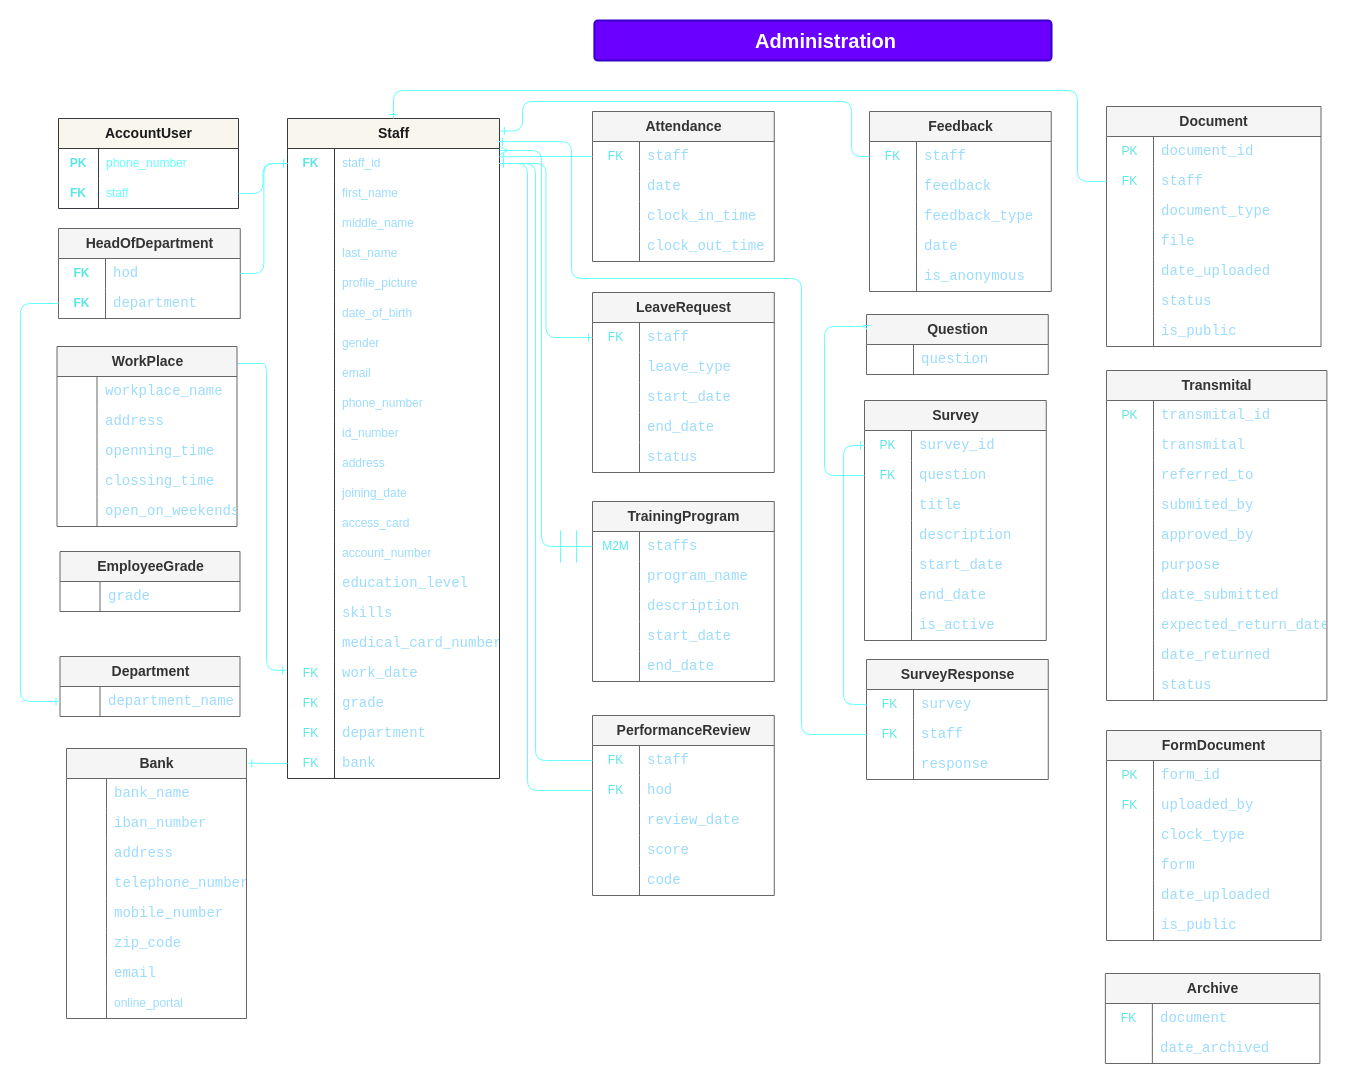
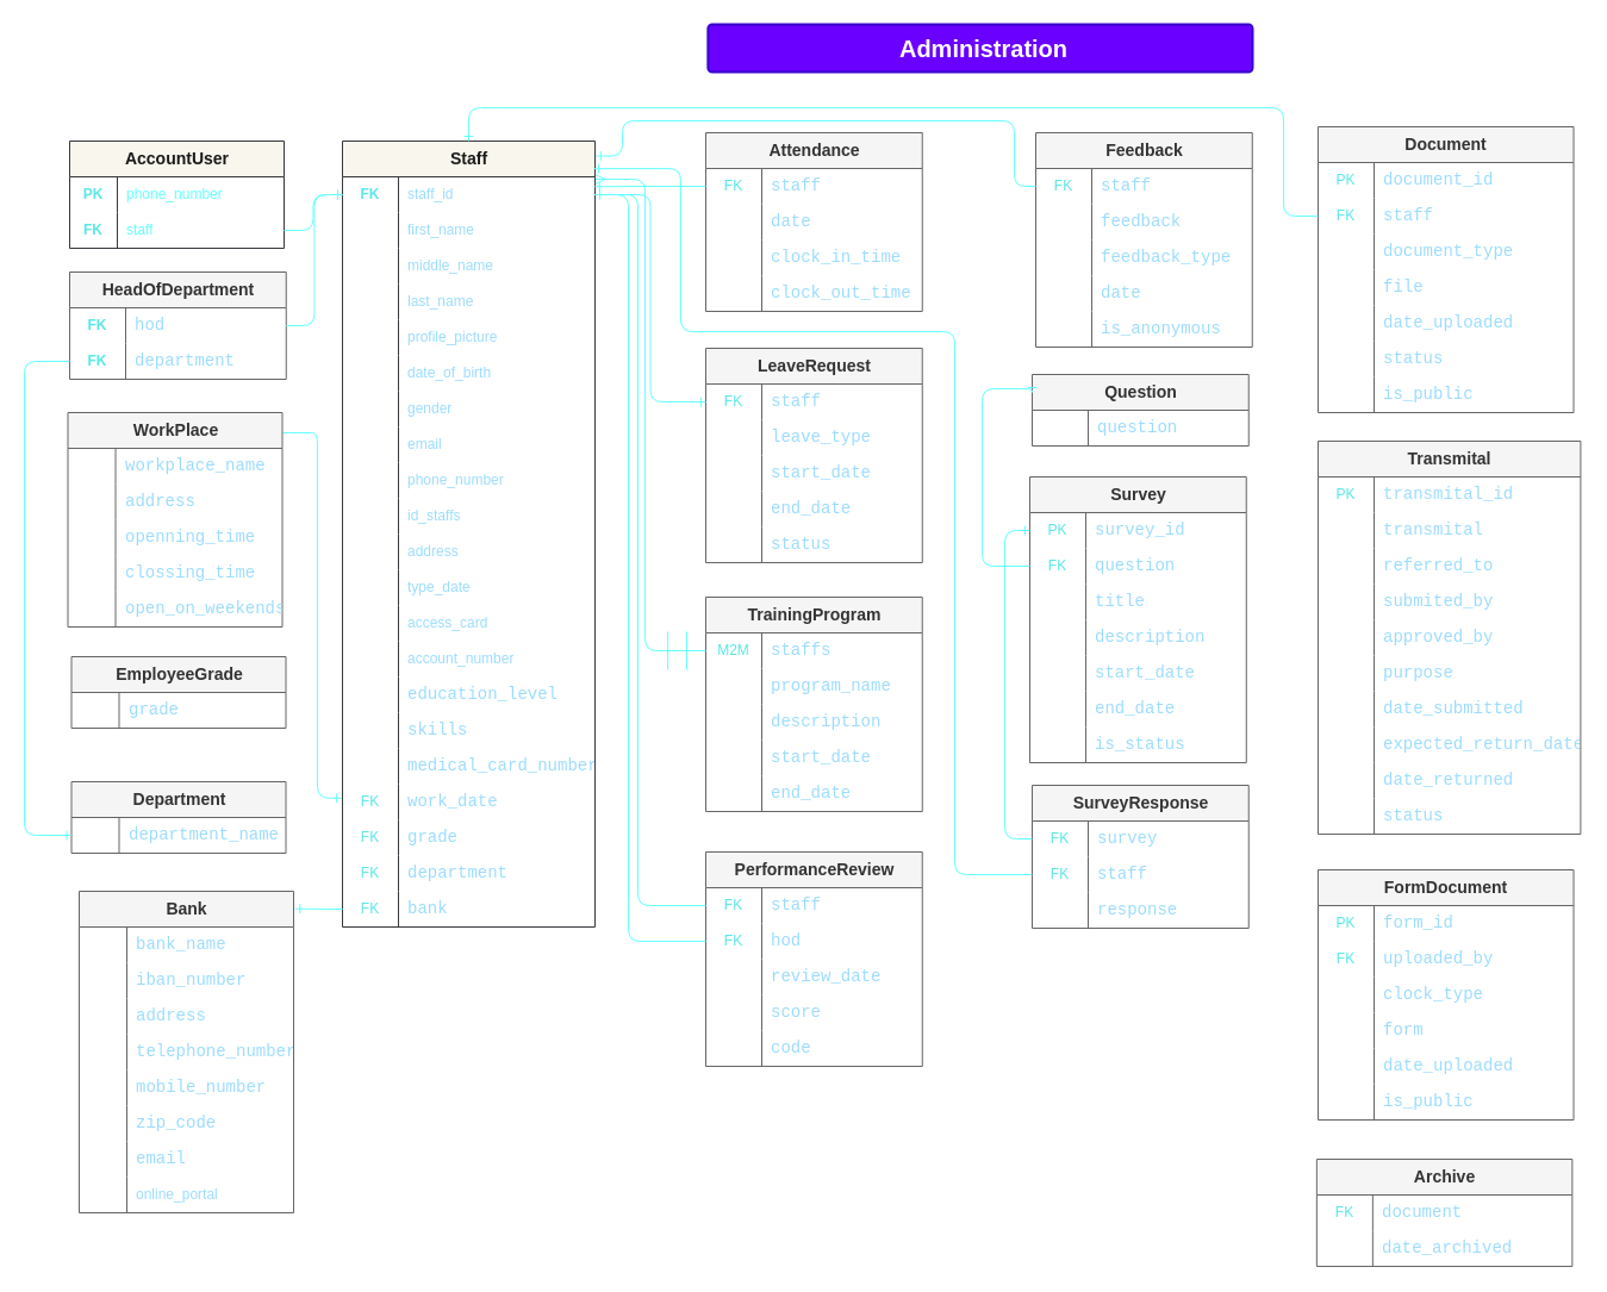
- <mxCell id="39" value="id_number" style="shape=partialRectangle;html=1;whiteSpace=wrap;connectable=0;fillColor=none;top=0;left=0;bottom=0;right=0;align=left;spacingLeft=6;overflow=hidden;fontColor=#9cdcfe;labelBackgroundColor=none;" parent="37" vertex="1"><mxGeometry x="47" width="165" height="30" as="geometry"><mxRectangle width="165" height="30" as="alternateBounds" /></mxGeometry></mxCell>
+ <mxCell id="39" value="id_staffs" style="shape=partialRectangle;html=1;whiteSpace=wrap;connectable=0;fillColor=none;top=0;left=0;bottom=0;right=0;align=left;spacingLeft=6;overflow=hidden;fontColor=#9cdcfe;labelBackgroundColor=none;" parent="37" vertex="1"><mxGeometry x="47" width="165" height="30" as="geometry"><mxRectangle width="165" height="30" as="alternateBounds" /></mxGeometry></mxCell>
- <mxCell id="45" value="joining_date" style="shape=partialRectangle;html=1;whiteSpace=wrap;connectable=0;fillColor=none;top=0;left=0;bottom=0;right=0;align=left;spacingLeft=6;overflow=hidden;fontColor=#9cdcfe;labelBackgroundColor=none;" parent="43" vertex="1"><mxGeometry x="47" width="165" height="30" as="geometry"><mxRectangle width="165" height="30" as="alternateBounds" /></mxGeometry></mxCell>
+ <mxCell id="45" value="type_date" style="shape=partialRectangle;html=1;whiteSpace=wrap;connectable=0;fillColor=none;top=0;left=0;bottom=0;right=0;align=left;spacingLeft=6;overflow=hidden;fontColor=#9cdcfe;labelBackgroundColor=none;" parent="43" vertex="1"><mxGeometry x="47" width="165" height="30" as="geometry"><mxRectangle width="165" height="30" as="alternateBounds" /></mxGeometry></mxCell>
- <mxCell id="241" value="&lt;div style=&quot;color: rgb(204, 204, 204); font-family: Consolas, &amp;quot;Courier New&amp;quot;, monospace; font-size: 14px; line-height: 19px;&quot;&gt;&lt;div style=&quot;line-height: 19px;&quot;&gt;&lt;div style=&quot;line-height: 19px;&quot;&gt;&lt;span style=&quot;color: #9cdcfe;&quot;&gt;is_active&lt;/span&gt;&lt;/div&gt;&lt;/div&gt;&lt;/div&gt;" style="shape=partialRectangle;html=1;whiteSpace=wrap;connectable=0;fillColor=none;top=0;left=0;bottom=0;right=0;align=left;spacingLeft=6;overflow=hidden;labelBackgroundColor=none;" parent="239" vertex="1"><mxGeometry x="47" width="135" height="30" as="geometry"><mxRectangle width="135" height="30" as="alternateBounds" /></mxGeometry></mxCell>
+ <mxCell id="241" value="&lt;div style=&quot;color: rgb(204, 204, 204); font-family: Consolas, &amp;quot;Courier New&amp;quot;, monospace; font-size: 14px; line-height: 19px;&quot;&gt;&lt;div style=&quot;line-height: 19px;&quot;&gt;&lt;div style=&quot;line-height: 19px;&quot;&gt;&lt;span style=&quot;color: #9cdcfe;&quot;&gt;is_status&lt;/span&gt;&lt;/div&gt;&lt;/div&gt;&lt;/div&gt;" style="shape=partialRectangle;html=1;whiteSpace=wrap;connectable=0;fillColor=none;top=0;left=0;bottom=0;right=0;align=left;spacingLeft=6;overflow=hidden;labelBackgroundColor=none;" parent="239" vertex="1"><mxGeometry x="47" width="135" height="30" as="geometry"><mxRectangle width="135" height="30" as="alternateBounds" /></mxGeometry></mxCell>
